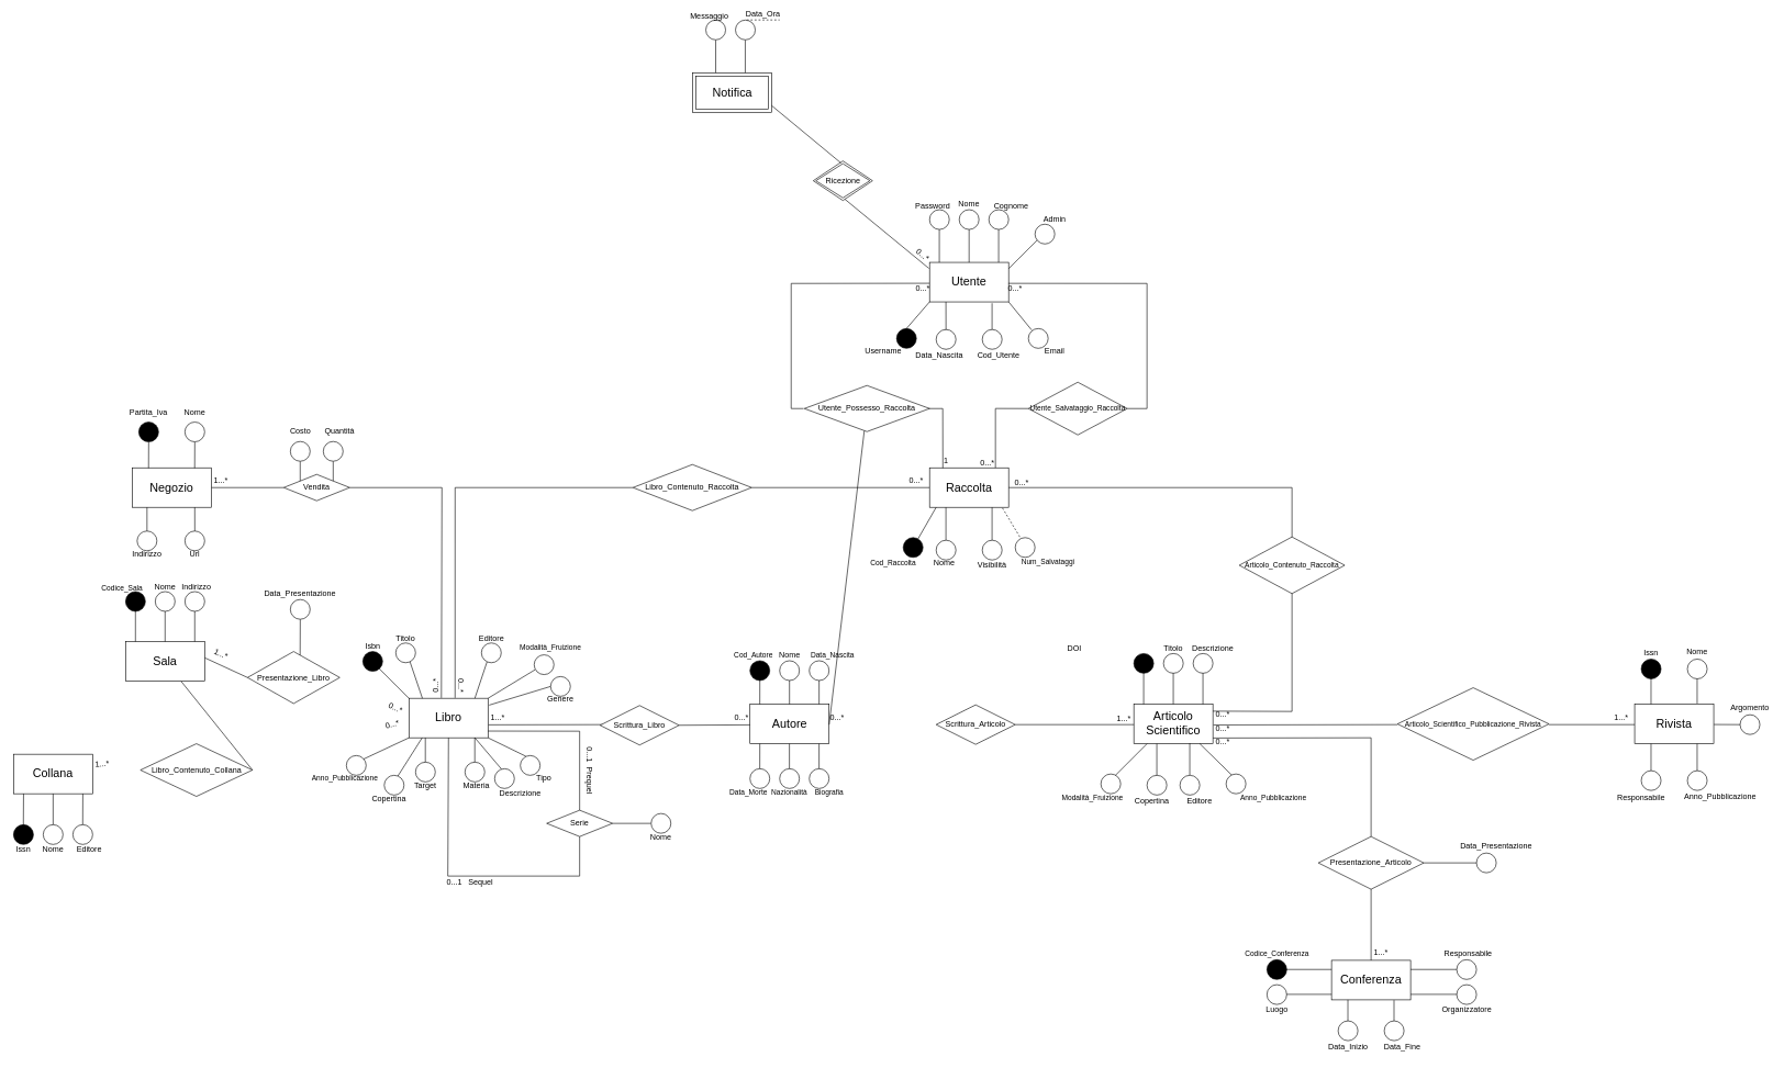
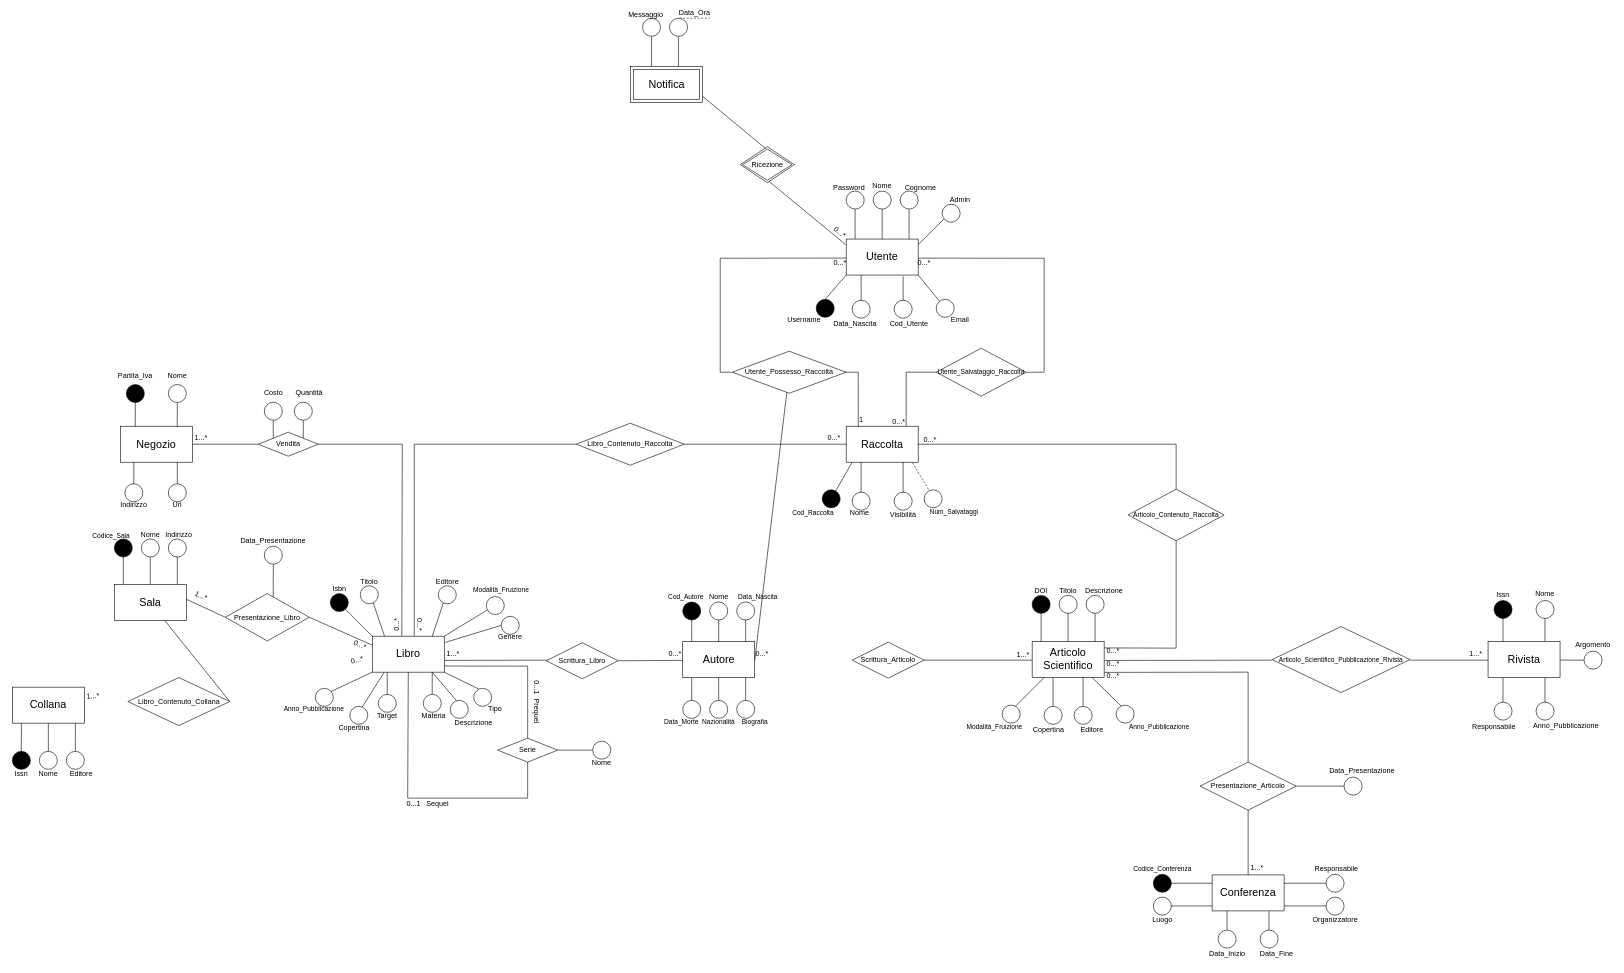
- <mxCell id="181" value="DOI" style="text;html=1;strokeColor=none;fillColor=none;align=center;verticalAlign=middle;whiteSpace=wrap;rounded=0;" parent="1" vertex="1"><mxGeometry x="1610" y="978" width="40" height="14" as="geometry" /></mxCell>
+ <mxCell id="181" value="DOI" style="text;html=1;strokeColor=none;fillColor=none;align=center;verticalAlign=middle;whiteSpace=wrap;rounded=0;" parent="1" vertex="1"><mxGeometry x="1715" y="978" width="40" height="14" as="geometry" /></mxCell>
+ <mxCell id="52" value="" style="endArrow=none;html=1;rounded=0;entryX=0;entryY=0.25;entryDx=0;entryDy=0;exitX=1;exitY=0.5;exitDx=0;exitDy=0;" parent="1" source="53" target="2" edge="1"><mxGeometry width="50" height="50" relative="1" as="geometry"><mxPoint x="480" y="1040" as="sourcePoint" /><mxPoint x="490" y="1030" as="targetPoint" /></mxGeometry></mxCell>
